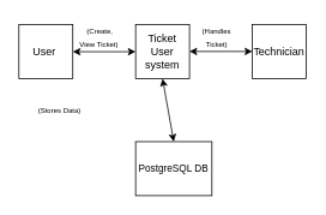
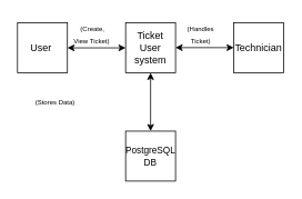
- <mxCell id="8" value="&lt;font style=&quot;font-size: 11px;&quot;&gt;PostgreSQL DB&lt;/font&gt;" style="whiteSpace=wrap;html=1;aspect=fixed;" vertex="1" parent="1"><mxGeometry x="150" y="157" width="85" height="60" as="geometry" /></mxCell>
+ <mxCell id="8" value="&lt;font style=&quot;font-size: 11px;&quot;&gt;PostgreSQL DB&lt;/font&gt;" style="whiteSpace=wrap;html=1;aspect=fixed;" vertex="1" parent="1"><mxGeometry x="150" y="157" width="60" height="60" as="geometry" /></mxCell>
